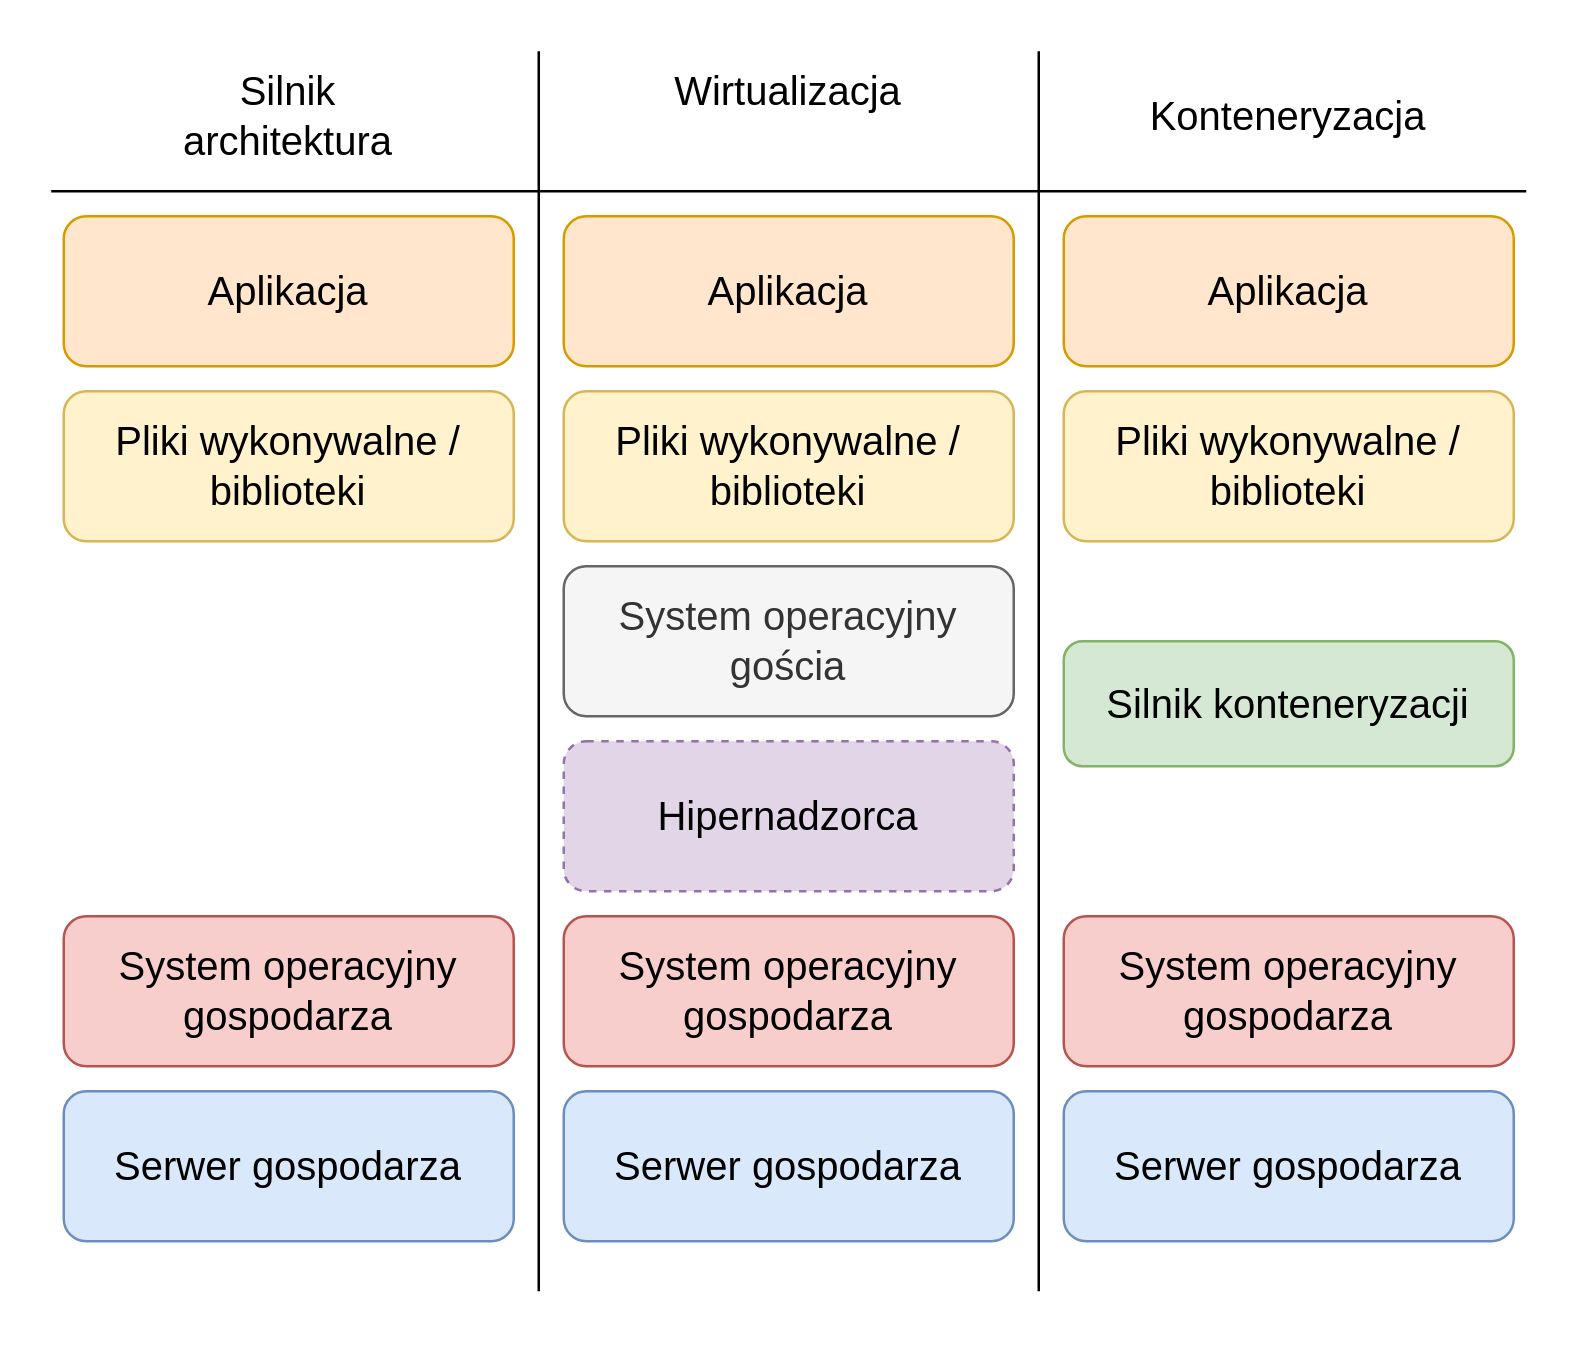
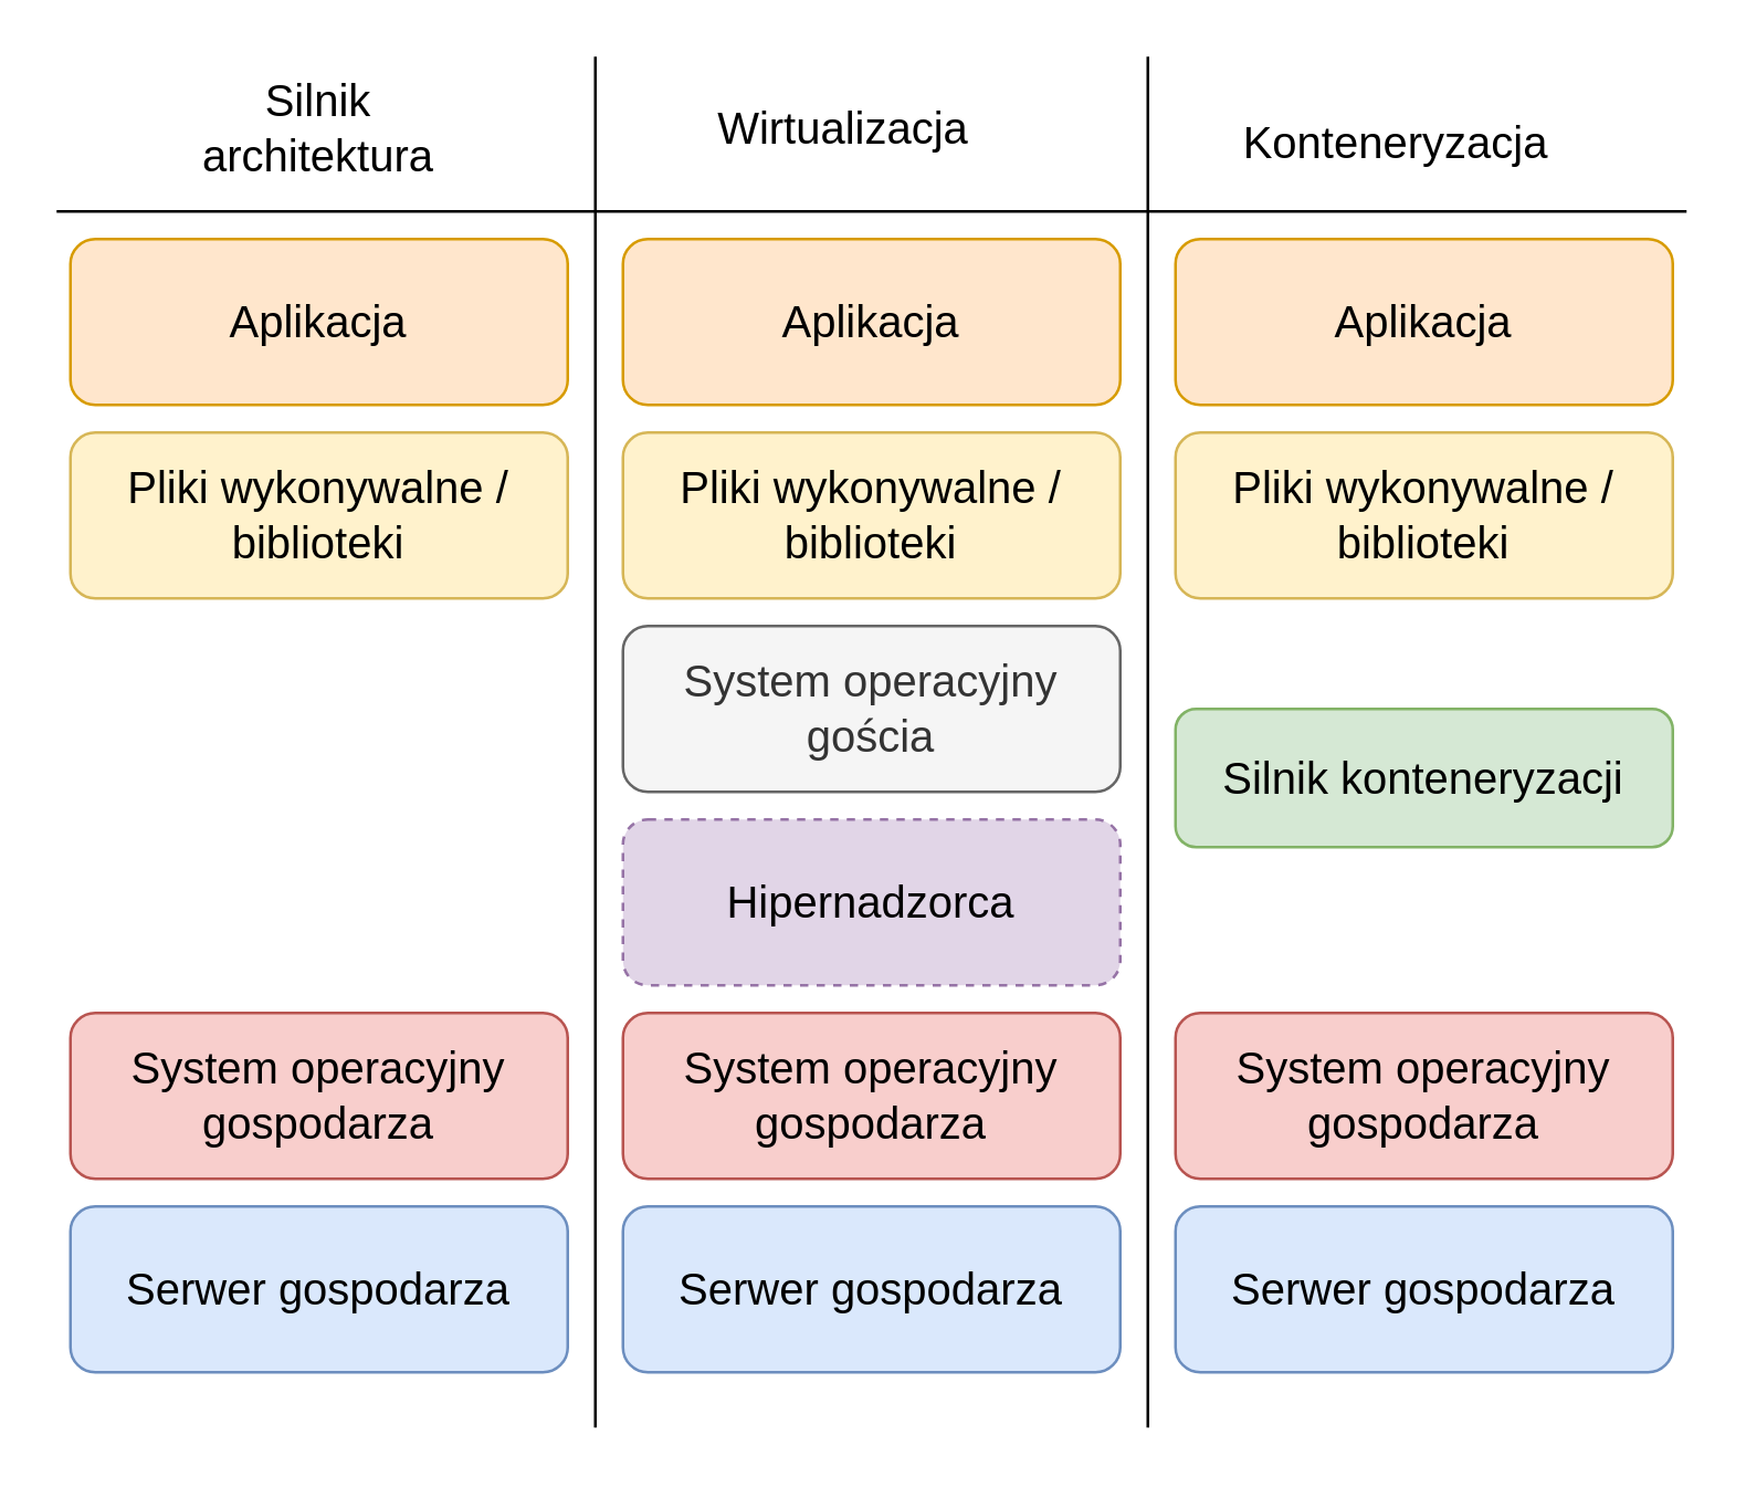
- <mxCell id="6" value="&lt;font style=&quot;font-size: 16px&quot;&gt;Wirtualizacja&lt;/font&gt;" style="text;html=1;strokeColor=none;fillColor=none;align=center;verticalAlign=middle;whiteSpace=wrap;rounded=0;" vertex="1" parent="1"><mxGeometry x="265" y="26" width="100" height="20" as="geometry" /></mxCell>
+ <mxCell id="6" value="&lt;font style=&quot;font-size: 16px&quot;&gt;Wirtualizacja&lt;/font&gt;" style="text;html=1;strokeColor=none;fillColor=none;align=center;verticalAlign=middle;whiteSpace=wrap;rounded=0;" vertex="1" parent="1"><mxGeometry x="255" y="36" width="100" height="20" as="geometry" /></mxCell>
- <mxCell id="7" value="&lt;font style=&quot;font-size: 16px&quot;&gt;Konteneryzacja&lt;/font&gt;" style="text;html=1;strokeColor=none;fillColor=none;align=center;verticalAlign=middle;whiteSpace=wrap;rounded=0;" vertex="1" parent="1"><mxGeometry x="465" y="36" width="100" height="20" as="geometry" /></mxCell>
+ <mxCell id="7" value="&lt;font style=&quot;font-size: 16px&quot;&gt;Konteneryzacja&lt;/font&gt;" style="text;html=1;strokeColor=none;fillColor=none;align=center;verticalAlign=middle;whiteSpace=wrap;rounded=0;" vertex="1" parent="1"><mxGeometry x="455" y="41" width="100" height="20" as="geometry" /></mxCell>
